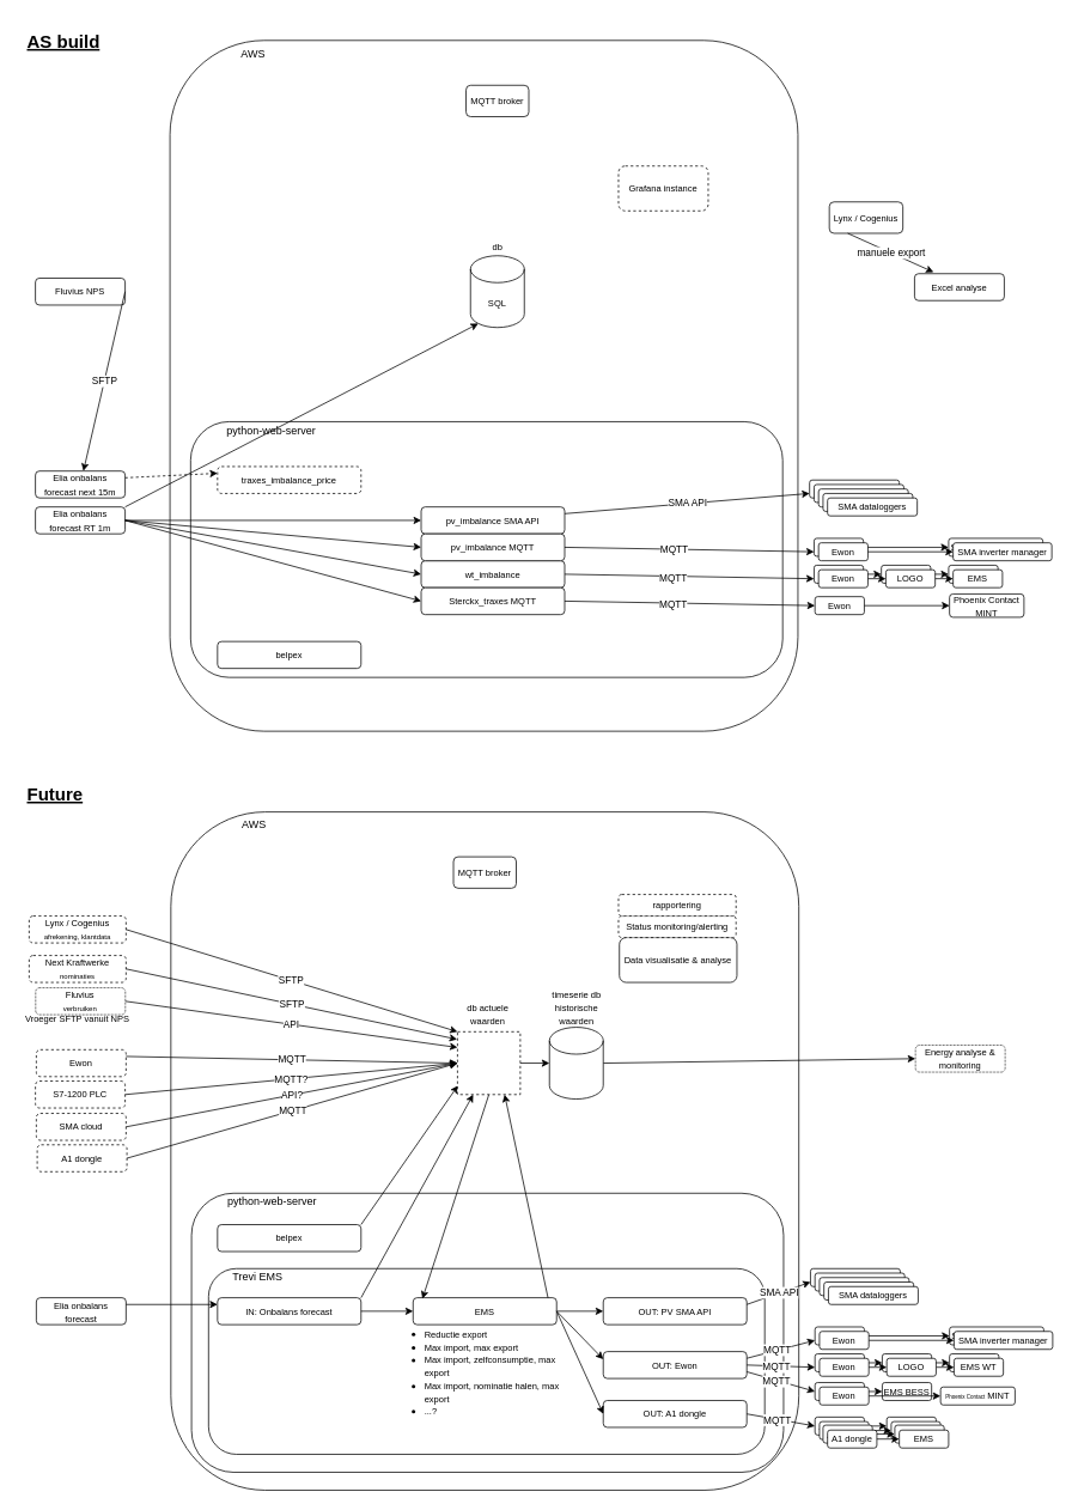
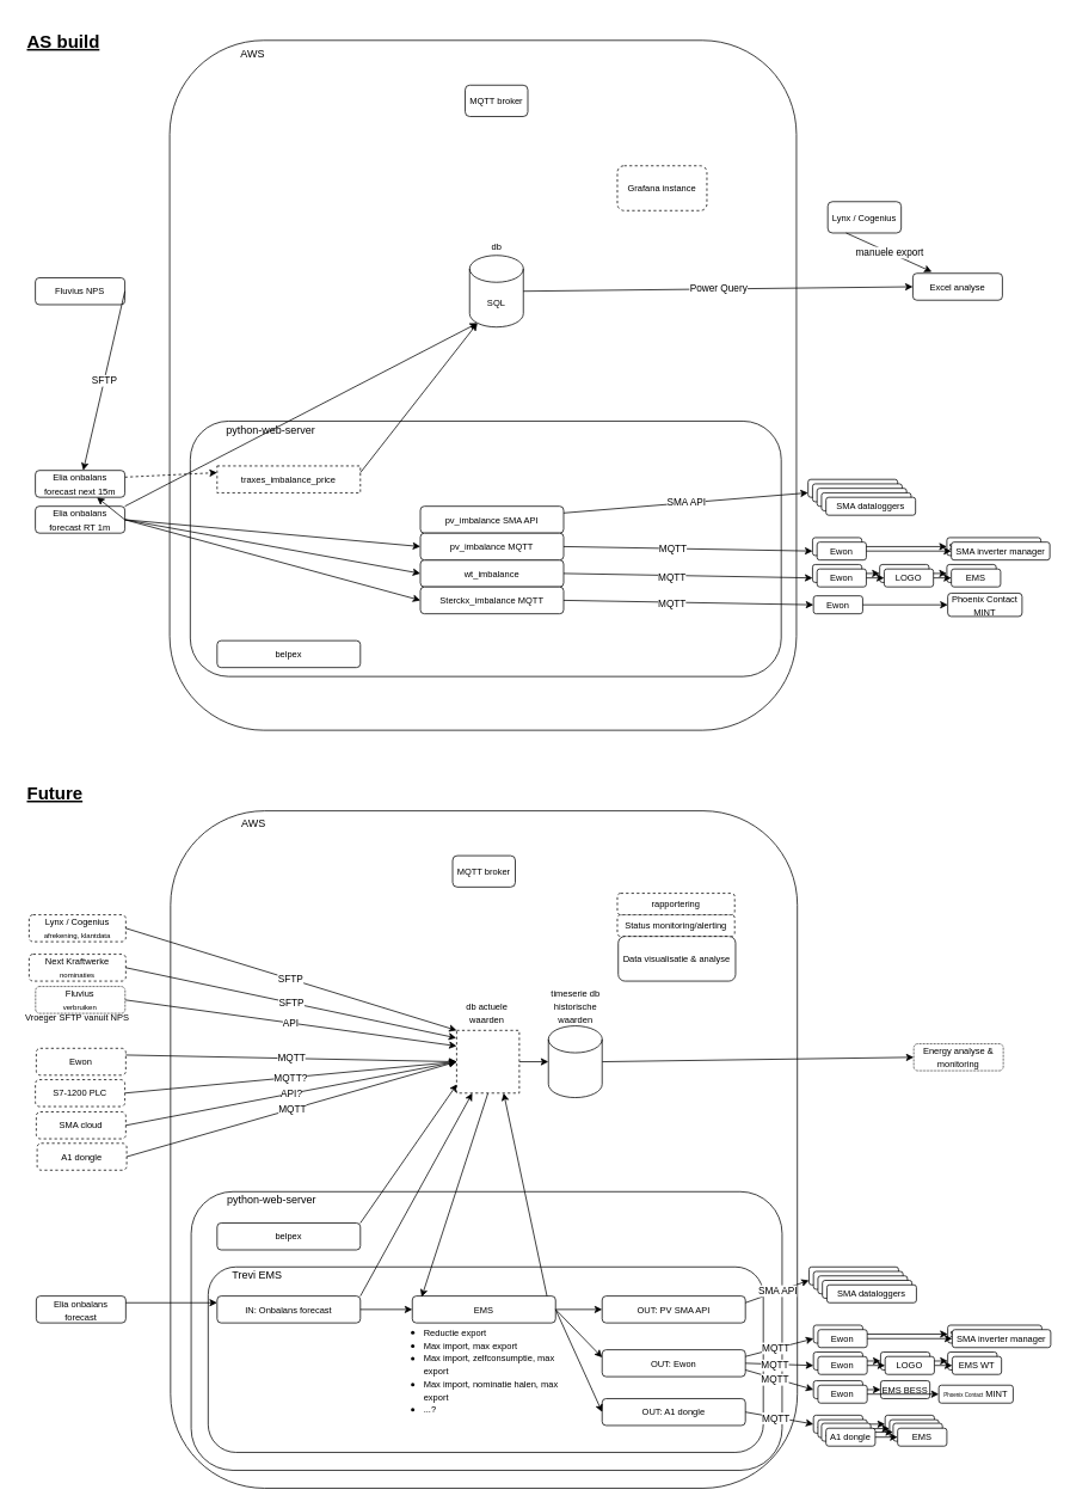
+ <mxCell id="8" value="Power Query" style="endArrow=classic;html=1;rounded=0;exitX=1;exitY=0.5;exitDx=0;exitDy=0;exitPerimeter=0;entryX=0;entryY=0.5;entryDx=0;entryDy=0;" parent="1" source="3" target="5" edge="1"><mxGeometry x="-0.0" width="50" height="50" relative="1" as="geometry"><mxPoint x="889" y="314" as="sourcePoint" /><mxPoint x="939" y="264" as="targetPoint" /><mxPoint as="offset" /></mxGeometry></mxCell>
+ <mxCell id="145" value="" style="endArrow=classic;html=1;rounded=0;entryX=0.145;entryY=1;entryDx=0;entryDy=-4.35;entryPerimeter=0;exitX=1;exitY=0.25;exitDx=0;exitDy=0;" parent="1" source="16" target="3" edge="1"><mxGeometry width="50" height="50" relative="1" as="geometry"><mxPoint x="481" y="580" as="sourcePoint" /><mxPoint x="531" y="530" as="targetPoint" /></mxGeometry></mxCell>
- <mxCell id="16" value="&lt;font style=&quot;font-size: 10px;&quot;&gt;traxes_imbalance_price&lt;/font&gt;" style="rounded=1;whiteSpace=wrap;html=1;dashed=1;" parent="1" vertex="1"><mxGeometry x="242" y="519" width="160" height="30" as="geometry" /></mxCell>
+ <mxCell id="16" value="&lt;font style=&quot;font-size: 10px;&quot;&gt;traxes_imbalance_price&lt;/font&gt;" style="whiteSpace=wrap;html=1;dashed=1;rounded=0;" parent="1" vertex="1"><mxGeometry x="242" y="519" width="160" height="30" as="geometry" /></mxCell>
- <mxCell id="19" value="" style="endArrow=classic;html=1;rounded=0;exitX=1;exitY=0.5;exitDx=0;exitDy=0;entryX=0;entryY=0.5;entryDx=0;entryDy=0;" parent="1" source="17" target="13" edge="1"><mxGeometry width="50" height="50" relative="1" as="geometry"><mxPoint x="579" y="564" as="sourcePoint" /><mxPoint x="629" y="514" as="targetPoint" /></mxGeometry></mxCell>
+ <mxCell id="19" value="" style="endArrow=classic;html=1;rounded=0;exitX=1;exitY=0.5;exitDx=0;exitDy=0;" parent="1" source="17" target="144" edge="1"><mxGeometry width="50" height="50" relative="1" as="geometry"><mxPoint x="579" y="564" as="sourcePoint" /><mxPoint x="629" y="514" as="targetPoint" /></mxGeometry></mxCell>
- <mxCell id="151" value="&lt;div&gt;&lt;span style=&quot;font-size: 10px;&quot;&gt;Sterckx_traxes MQTT&lt;/span&gt;&lt;/div&gt;" style="rounded=1;whiteSpace=wrap;html=1;" vertex="1" parent="1"><mxGeometry x="469" y="654" width="160" height="30" as="geometry" /></mxCell>
+ <mxCell id="151" value="&lt;div&gt;&lt;span style=&quot;font-size: 10px;&quot;&gt;Sterckx_imbalance MQTT&lt;/span&gt;&lt;/div&gt;" style="rounded=1;whiteSpace=wrap;html=1;" vertex="1" parent="1"><mxGeometry x="469" y="654" width="160" height="30" as="geometry" /></mxCell>
